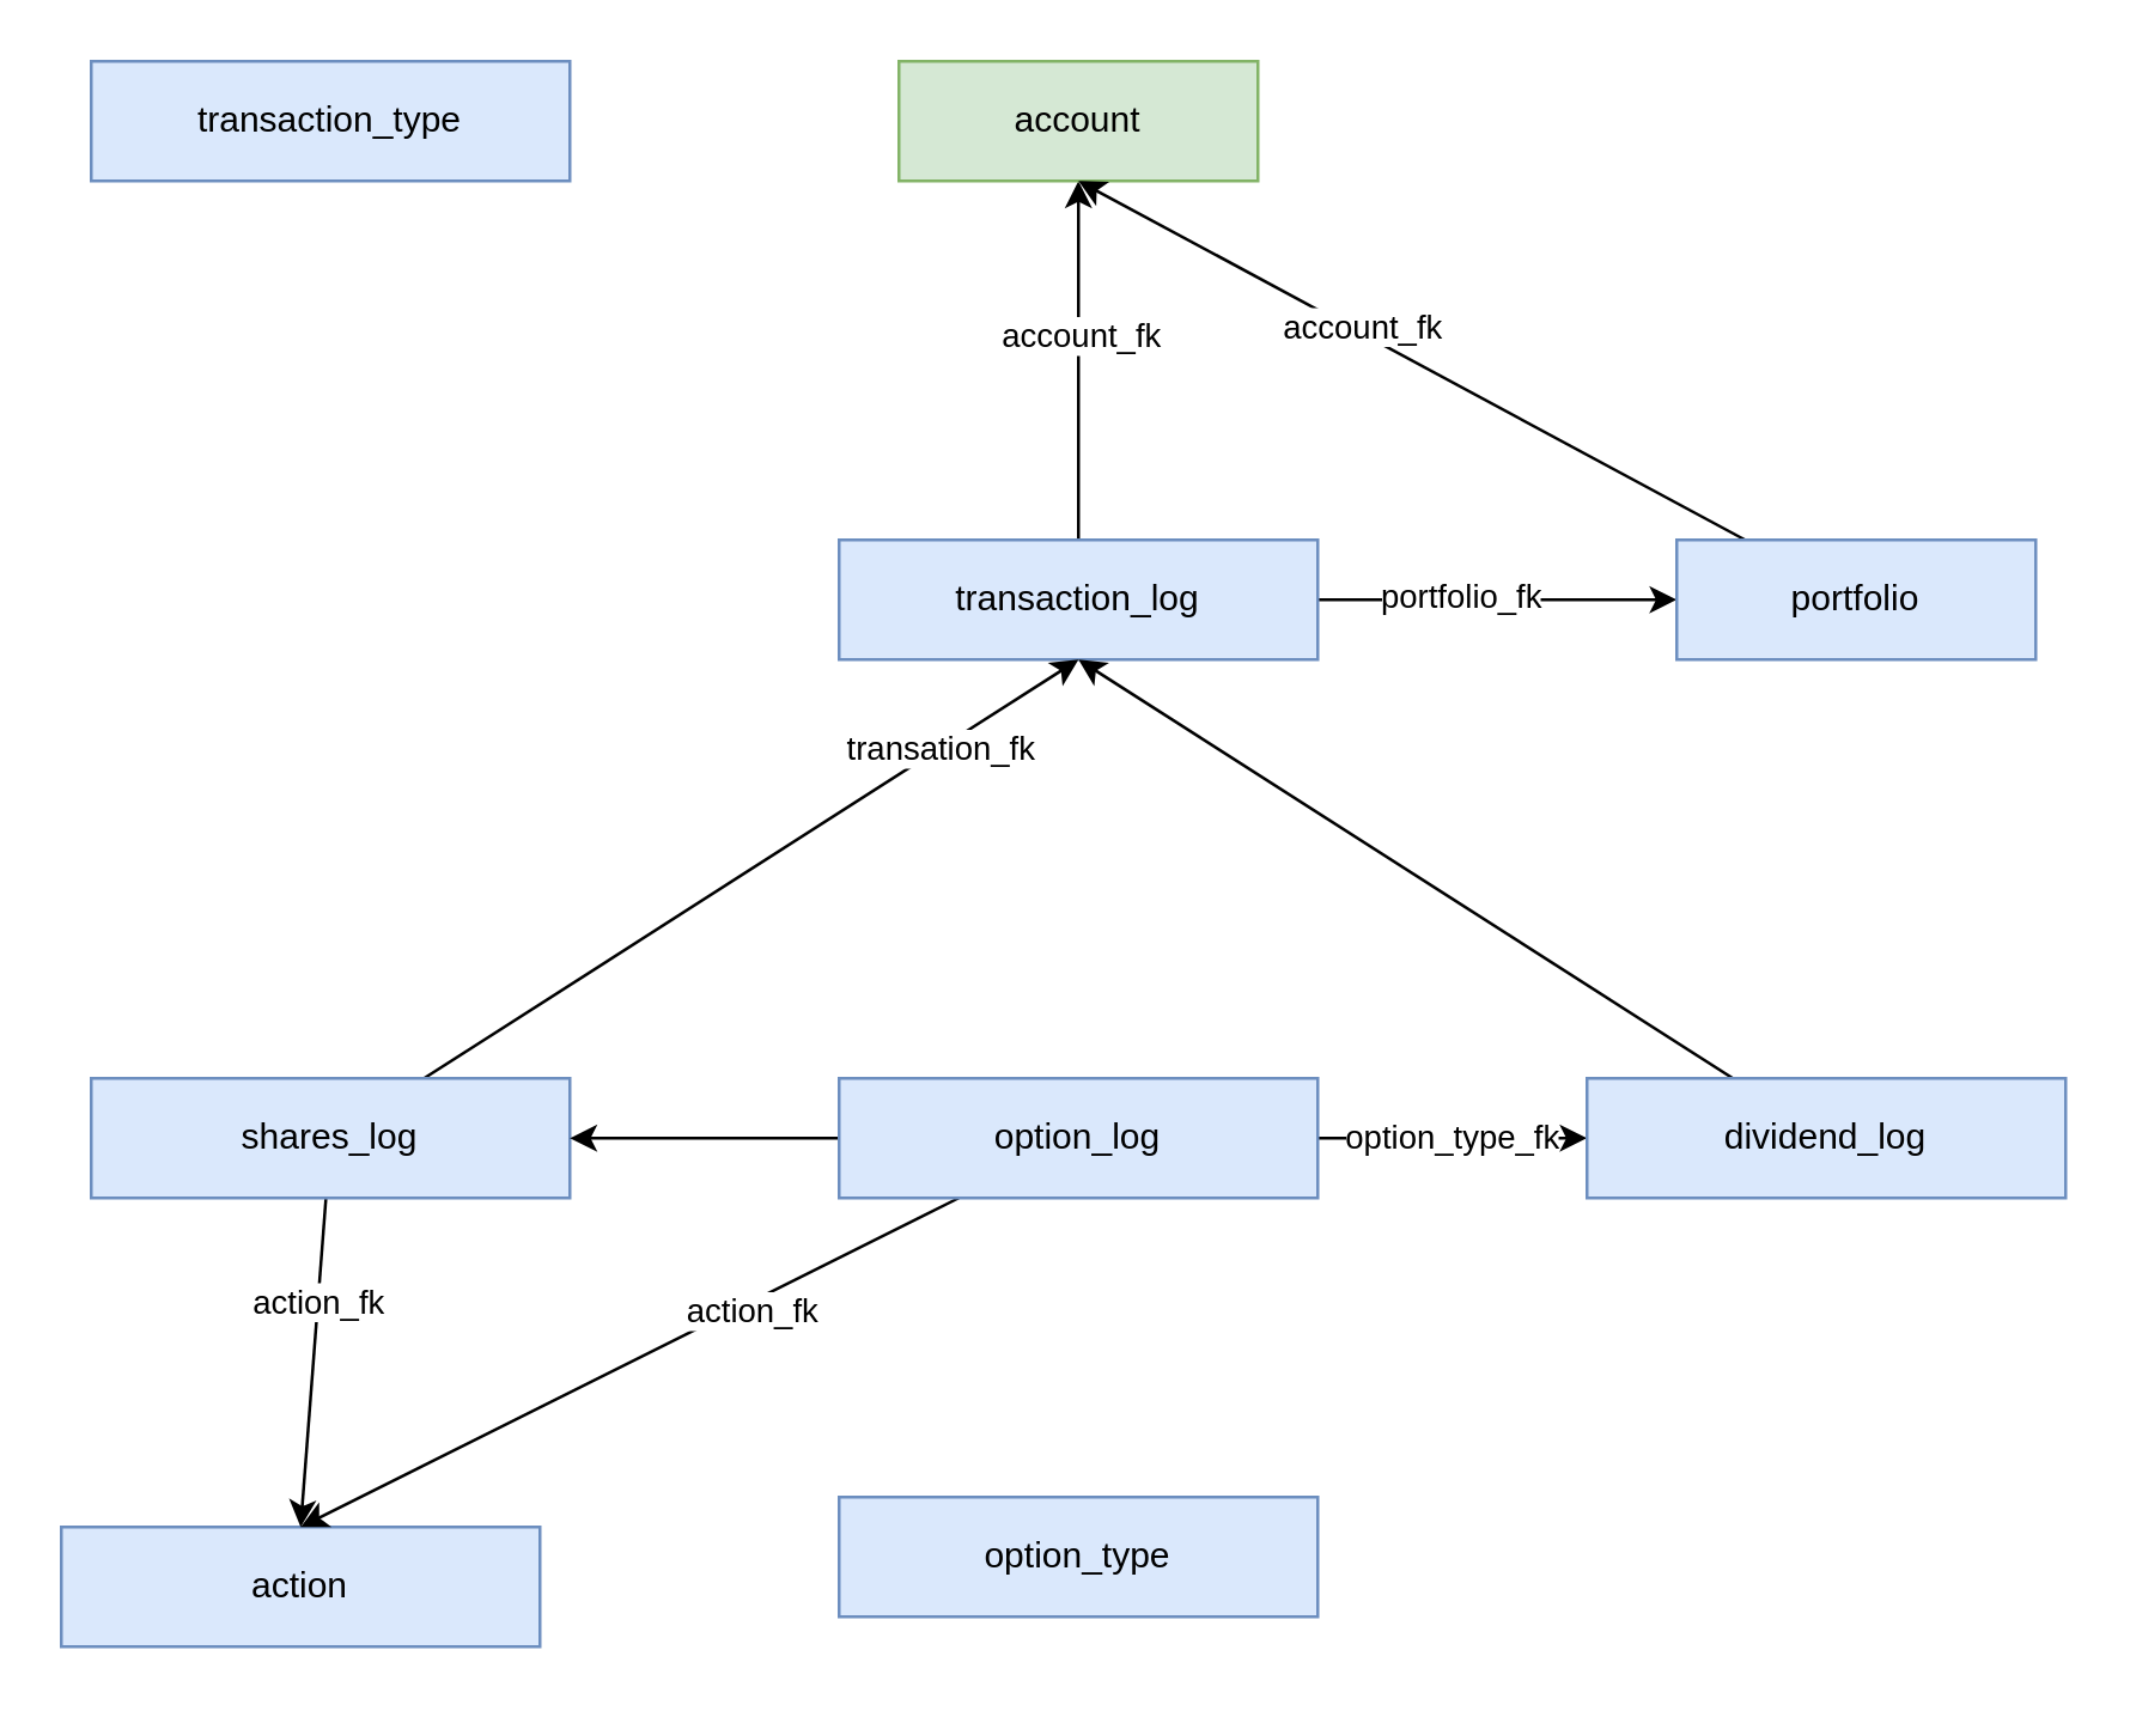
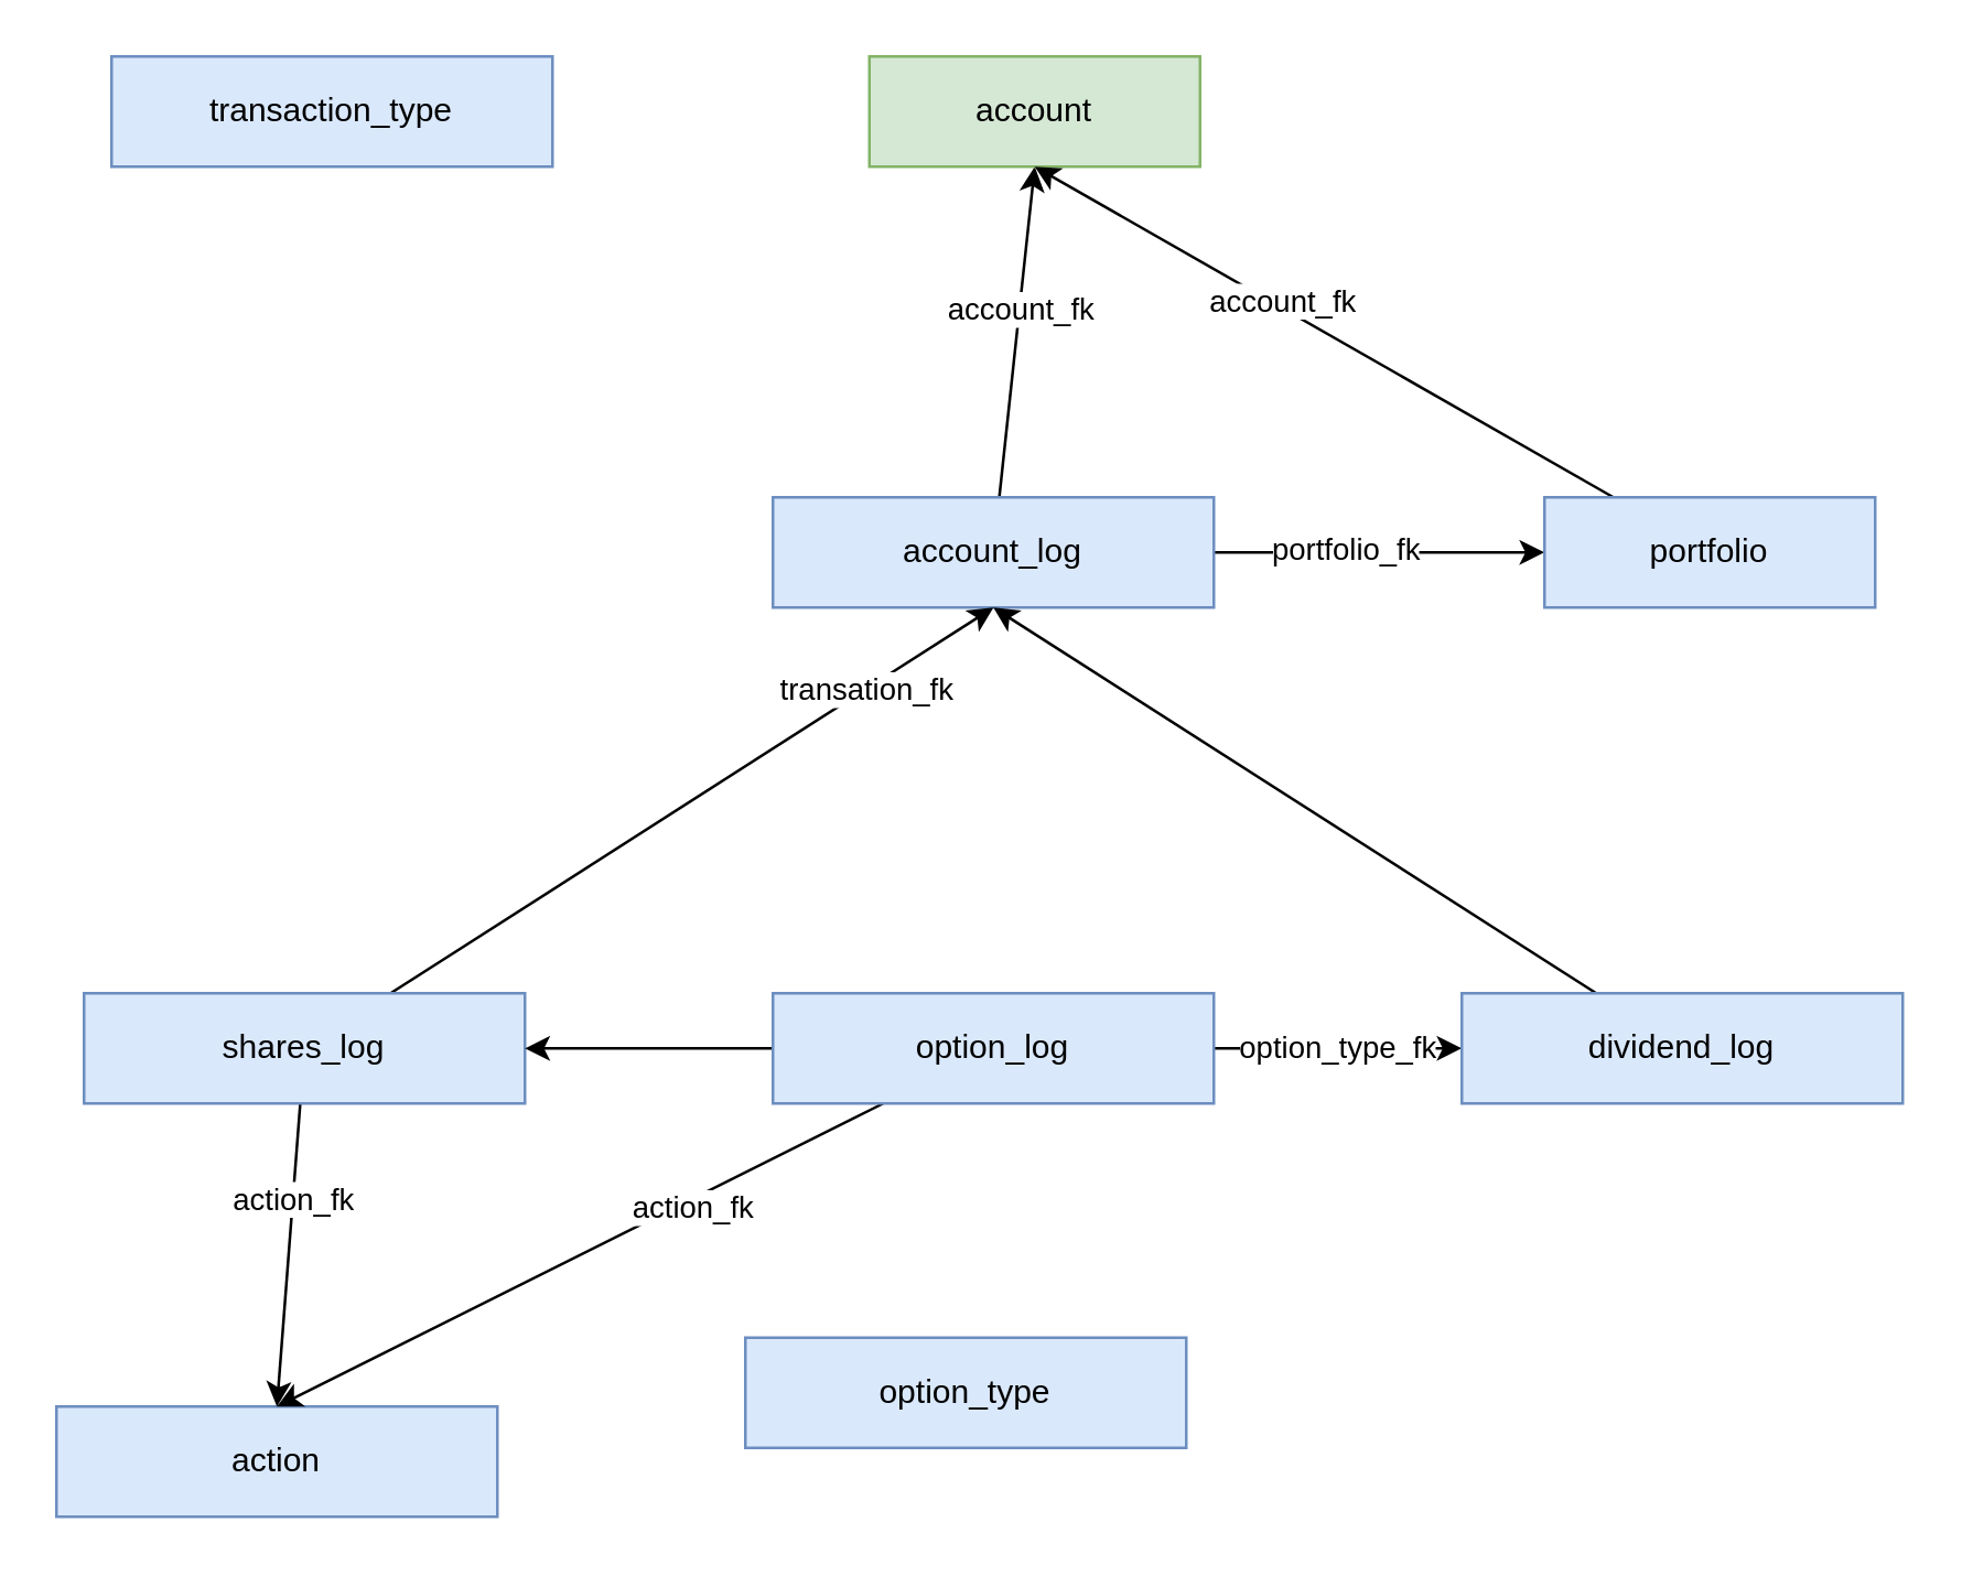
- <mxCell id="2" value="transaction_type" style="rounded=0;whiteSpace=wrap;html=1;fillColor=#dae8fc;strokeColor=#6c8ebf;" vertex="1" parent="1"><mxGeometry x="30" y="20" width="160" height="40" as="geometry" /></mxCell>
+ <mxCell id="2" value="transaction_type" style="rounded=0;whiteSpace=wrap;html=1;fillColor=#dae8fc;strokeColor=#6c8ebf;" vertex="1" parent="1"><mxGeometry x="40" y="20" width="160" height="40" as="geometry" /></mxCell>
- <mxCell id="22" value="account" style="rounded=0;whiteSpace=wrap;html=1;fillColor=#d5e8d4;strokeColor=#82b366;" vertex="1" parent="1"><mxGeometry x="300" y="20" width="120" height="40" as="geometry" /></mxCell>
+ <mxCell id="22" value="account" style="rounded=0;whiteSpace=wrap;html=1;fillColor=#d5e8d4;strokeColor=#82b366;" vertex="1" parent="1"><mxGeometry x="315" y="20" width="120" height="40" as="geometry" /></mxCell>
- <mxCell id="9" value="transaction_log" style="rounded=0;whiteSpace=wrap;html=1;fillColor=#dae8fc;strokeColor=#6c8ebf;" vertex="1" parent="1"><mxGeometry x="280" y="180" width="160" height="40" as="geometry" /></mxCell>
+ <mxCell id="9" value="account_log" style="rounded=0;whiteSpace=wrap;html=1;fillColor=#dae8fc;strokeColor=#6c8ebf;" vertex="1" parent="1"><mxGeometry x="280" y="180" width="160" height="40" as="geometry" /></mxCell>
- <mxCell id="4" value="option_type" style="rounded=0;whiteSpace=wrap;html=1;fillColor=#dae8fc;strokeColor=#6c8ebf;" vertex="1" parent="1"><mxGeometry x="280" y="500" width="160" height="40" as="geometry" /></mxCell>
+ <mxCell id="4" value="option_type" style="rounded=0;whiteSpace=wrap;html=1;fillColor=#dae8fc;strokeColor=#6c8ebf;" vertex="1" parent="1"><mxGeometry x="270" y="485" width="160" height="40" as="geometry" /></mxCell>
